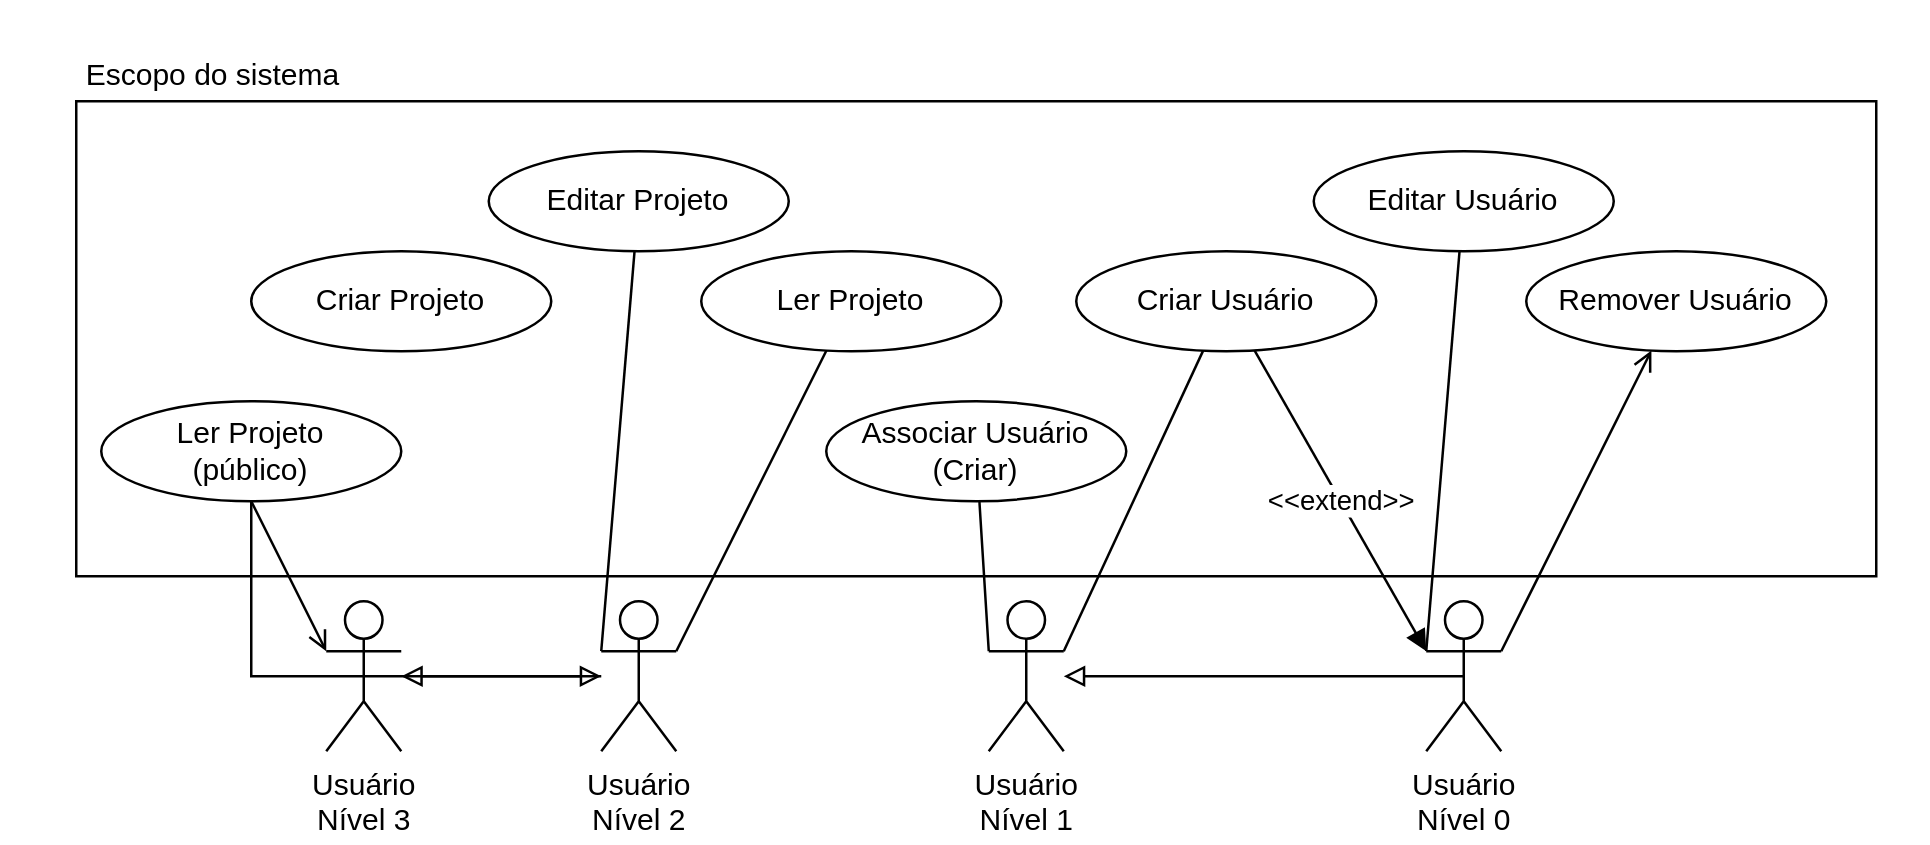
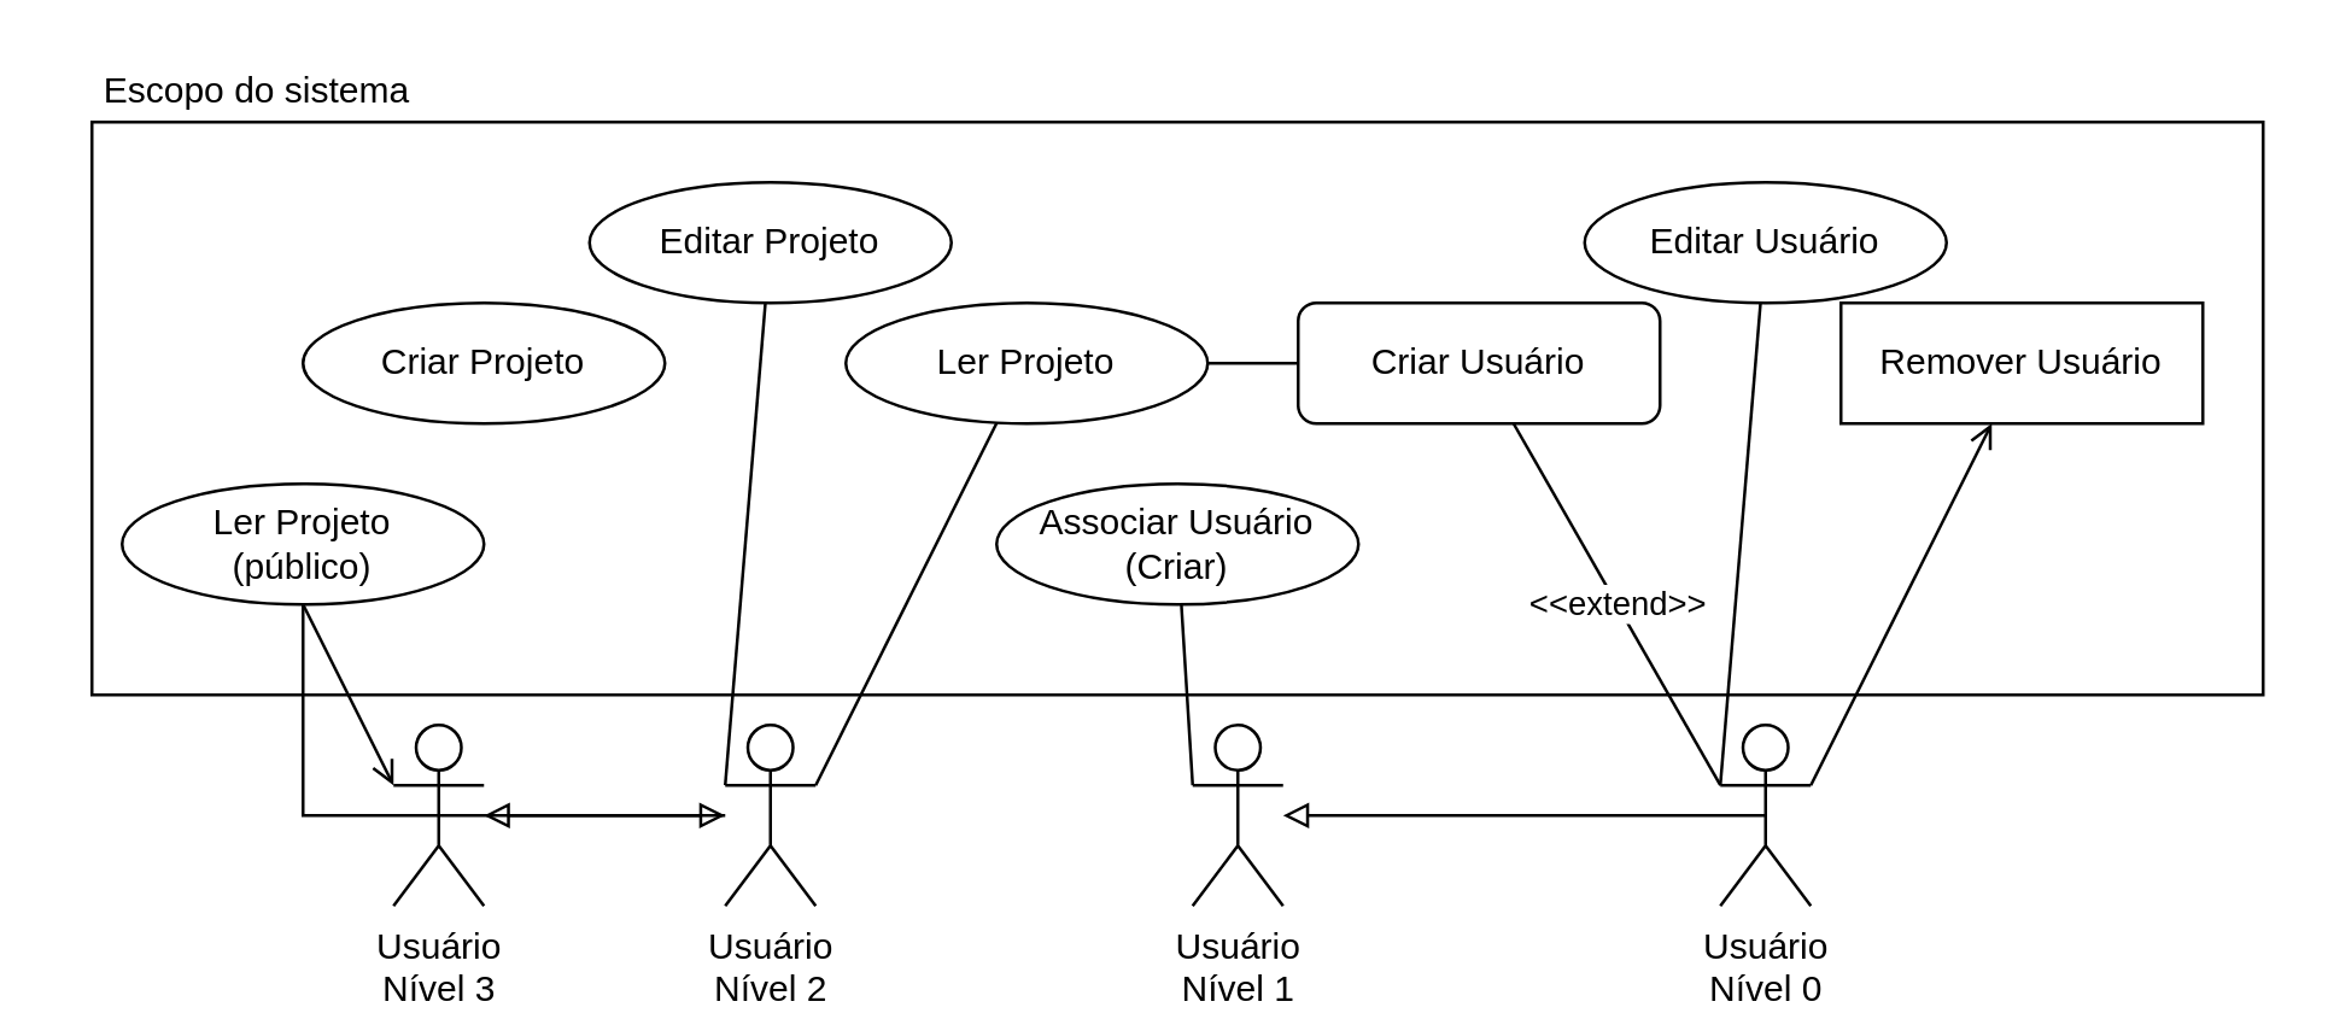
- <mxCell id="17" value="Criar Usuário" style="ellipse;whiteSpace=wrap;html=1;" vertex="1" parent="1"><mxGeometry x="430" y="100" width="120" height="40" as="geometry" /></mxCell>
+ <mxCell id="17" value="Criar Usuário" style="whiteSpace=wrap;html=1;rounded=1;" vertex="1" parent="1"><mxGeometry x="430" y="100" width="120" height="40" as="geometry" /></mxCell>
- <mxCell id="19" value="Remover Usuário" style="ellipse;whiteSpace=wrap;html=1;" vertex="1" parent="1"><mxGeometry x="610" y="100" width="120" height="40" as="geometry" /></mxCell>
+ <mxCell id="19" value="Remover Usuário" style="whiteSpace=wrap;html=1;rounded=0;" vertex="1" parent="1"><mxGeometry x="610" y="100" width="120" height="40" as="geometry" /></mxCell>
- <mxCell id="26" value="" style="endArrow=none;html=1;entryX=1;entryY=0.333;entryDx=0;entryDy=0;entryPerimeter=0;" edge="1" parent="1" source="17" target="8"><mxGeometry width="50" height="50" relative="1" as="geometry"><mxPoint x="20" y="400" as="sourcePoint" /><mxPoint x="70" y="350" as="targetPoint" /></mxGeometry></mxCell>
+ <mxCell id="26" value="" style="endArrow=none;html=1;" edge="1" parent="1" source="17" target="12"><mxGeometry width="50" height="50" relative="1" as="geometry"><mxPoint x="20" y="400" as="sourcePoint" /><mxPoint x="70" y="350" as="targetPoint" /></mxGeometry></mxCell>
- <mxCell id="20" value="&amp;lt;&amp;lt;extend&amp;gt;&amp;gt;" style="endArrow=block;html=1;entryX=0;entryY=0.333;entryDx=0;entryDy=0;entryPerimeter=0;" edge="1" parent="1" source="17" target="16"><mxGeometry width="50" height="50" relative="1" as="geometry"><mxPoint x="380" y="390" as="sourcePoint" /><mxPoint x="430" y="340" as="targetPoint" /></mxGeometry></mxCell>
+ <mxCell id="20" value="&amp;lt;&amp;lt;extend&amp;gt;&amp;gt;" style="endArrow=none;html=1;entryX=0;entryY=0.333;entryDx=0;entryDy=0;entryPerimeter=0;" edge="1" parent="1" source="17" target="16"><mxGeometry width="50" height="50" relative="1" as="geometry"><mxPoint x="380" y="390" as="sourcePoint" /><mxPoint x="430" y="340" as="targetPoint" /></mxGeometry></mxCell>
